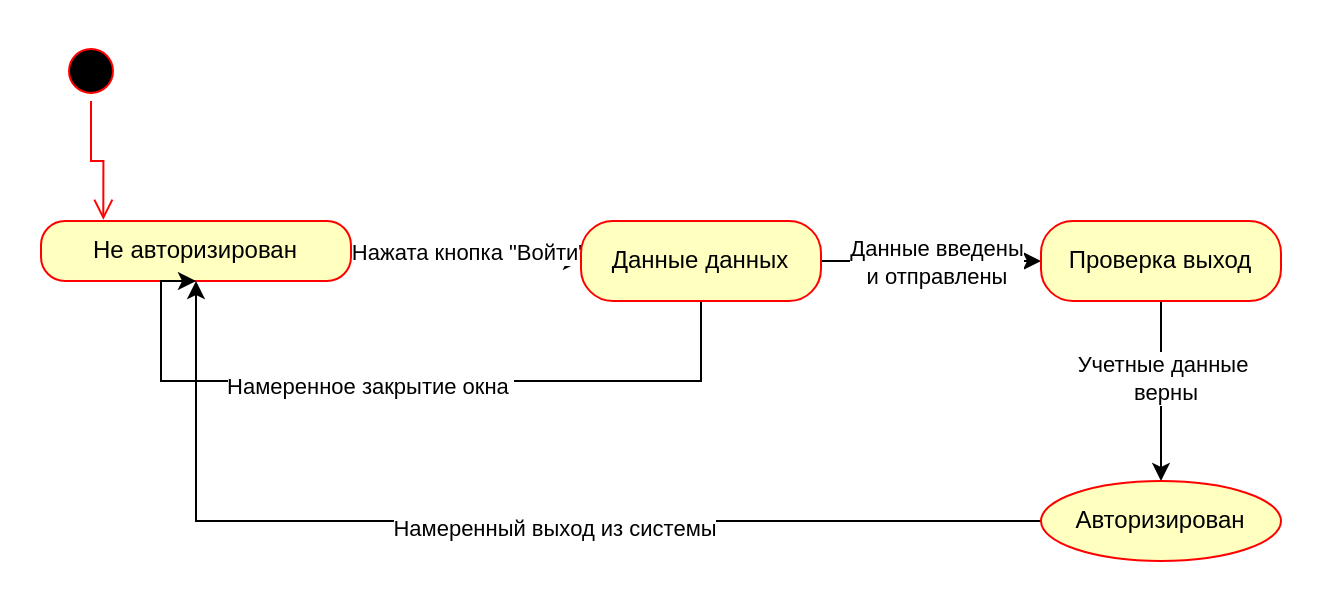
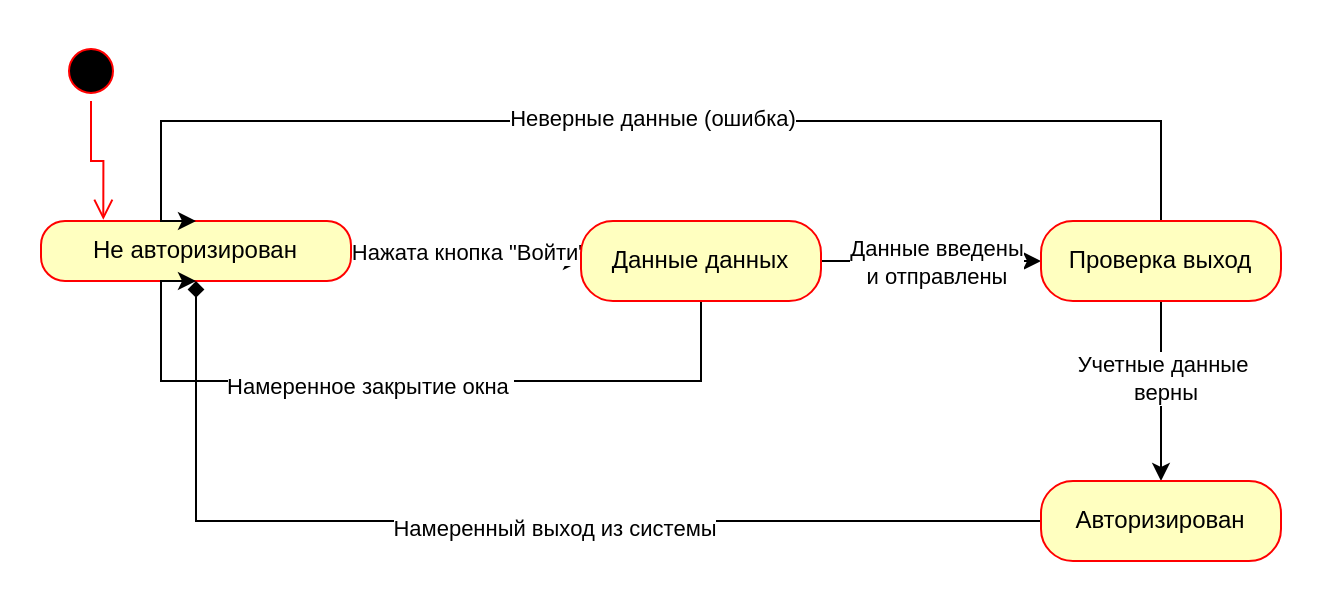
+ <mxCell id="7" style="edgeStyle=orthogonalEdgeStyle;rounded=0;orthogonalLoop=1;jettySize=auto;html=1;exitX=0.5;exitY=0;exitDx=0;exitDy=0;entryX=0.5;entryY=0;entryDx=0;entryDy=0;" edge="1" parent="1" source="14" target="4"><mxGeometry relative="1" as="geometry"><Array as="points"><mxPoint x="580" y="60" /><mxPoint x="80" y="60" /></Array></mxGeometry></mxCell>
+ <mxCell id="8" value="Неверные данные (ошибка)" style="edgeLabel;html=1;align=center;verticalAlign=middle;resizable=0;points=[];" vertex="1" connectable="0" parent="7"><mxGeometry x="-0.013" y="-2" relative="1" as="geometry"><mxPoint as="offset" /></mxGeometry></mxCell>
- <mxCell id="15" style="edgeStyle=orthogonalEdgeStyle;rounded=0;orthogonalLoop=1;jettySize=auto;html=1;exitX=0;exitY=0.5;exitDx=0;exitDy=0;entryX=0.5;entryY=1;entryDx=0;entryDy=0;" edge="1" parent="1" source="17" target="4"><mxGeometry relative="1" as="geometry" /></mxCell>
+ <mxCell id="15" style="edgeStyle=orthogonalEdgeStyle;rounded=0;orthogonalLoop=1;jettySize=auto;html=1;exitX=0;exitY=0.5;exitDx=0;exitDy=0;entryX=0.5;entryY=1;entryDx=0;entryDy=0;endArrow=diamond;" edge="1" parent="1" source="17" target="4"><mxGeometry relative="1" as="geometry" /></mxCell>
- <mxCell id="17" value="Авторизирован" style="ellipse;whiteSpace=wrap;html=1;arcSize=40;fontColor=#000000;fillColor=#ffffc0;strokeColor=#ff0000;" vertex="1" parent="1"><mxGeometry x="520" y="240" width="120" height="40" as="geometry" /></mxCell>
+ <mxCell id="17" value="Авторизирован" style="rounded=1;whiteSpace=wrap;html=1;arcSize=40;fontColor=#000000;fillColor=#ffffc0;strokeColor=#ff0000;" vertex="1" parent="1"><mxGeometry x="520" y="240" width="120" height="40" as="geometry" /></mxCell>
